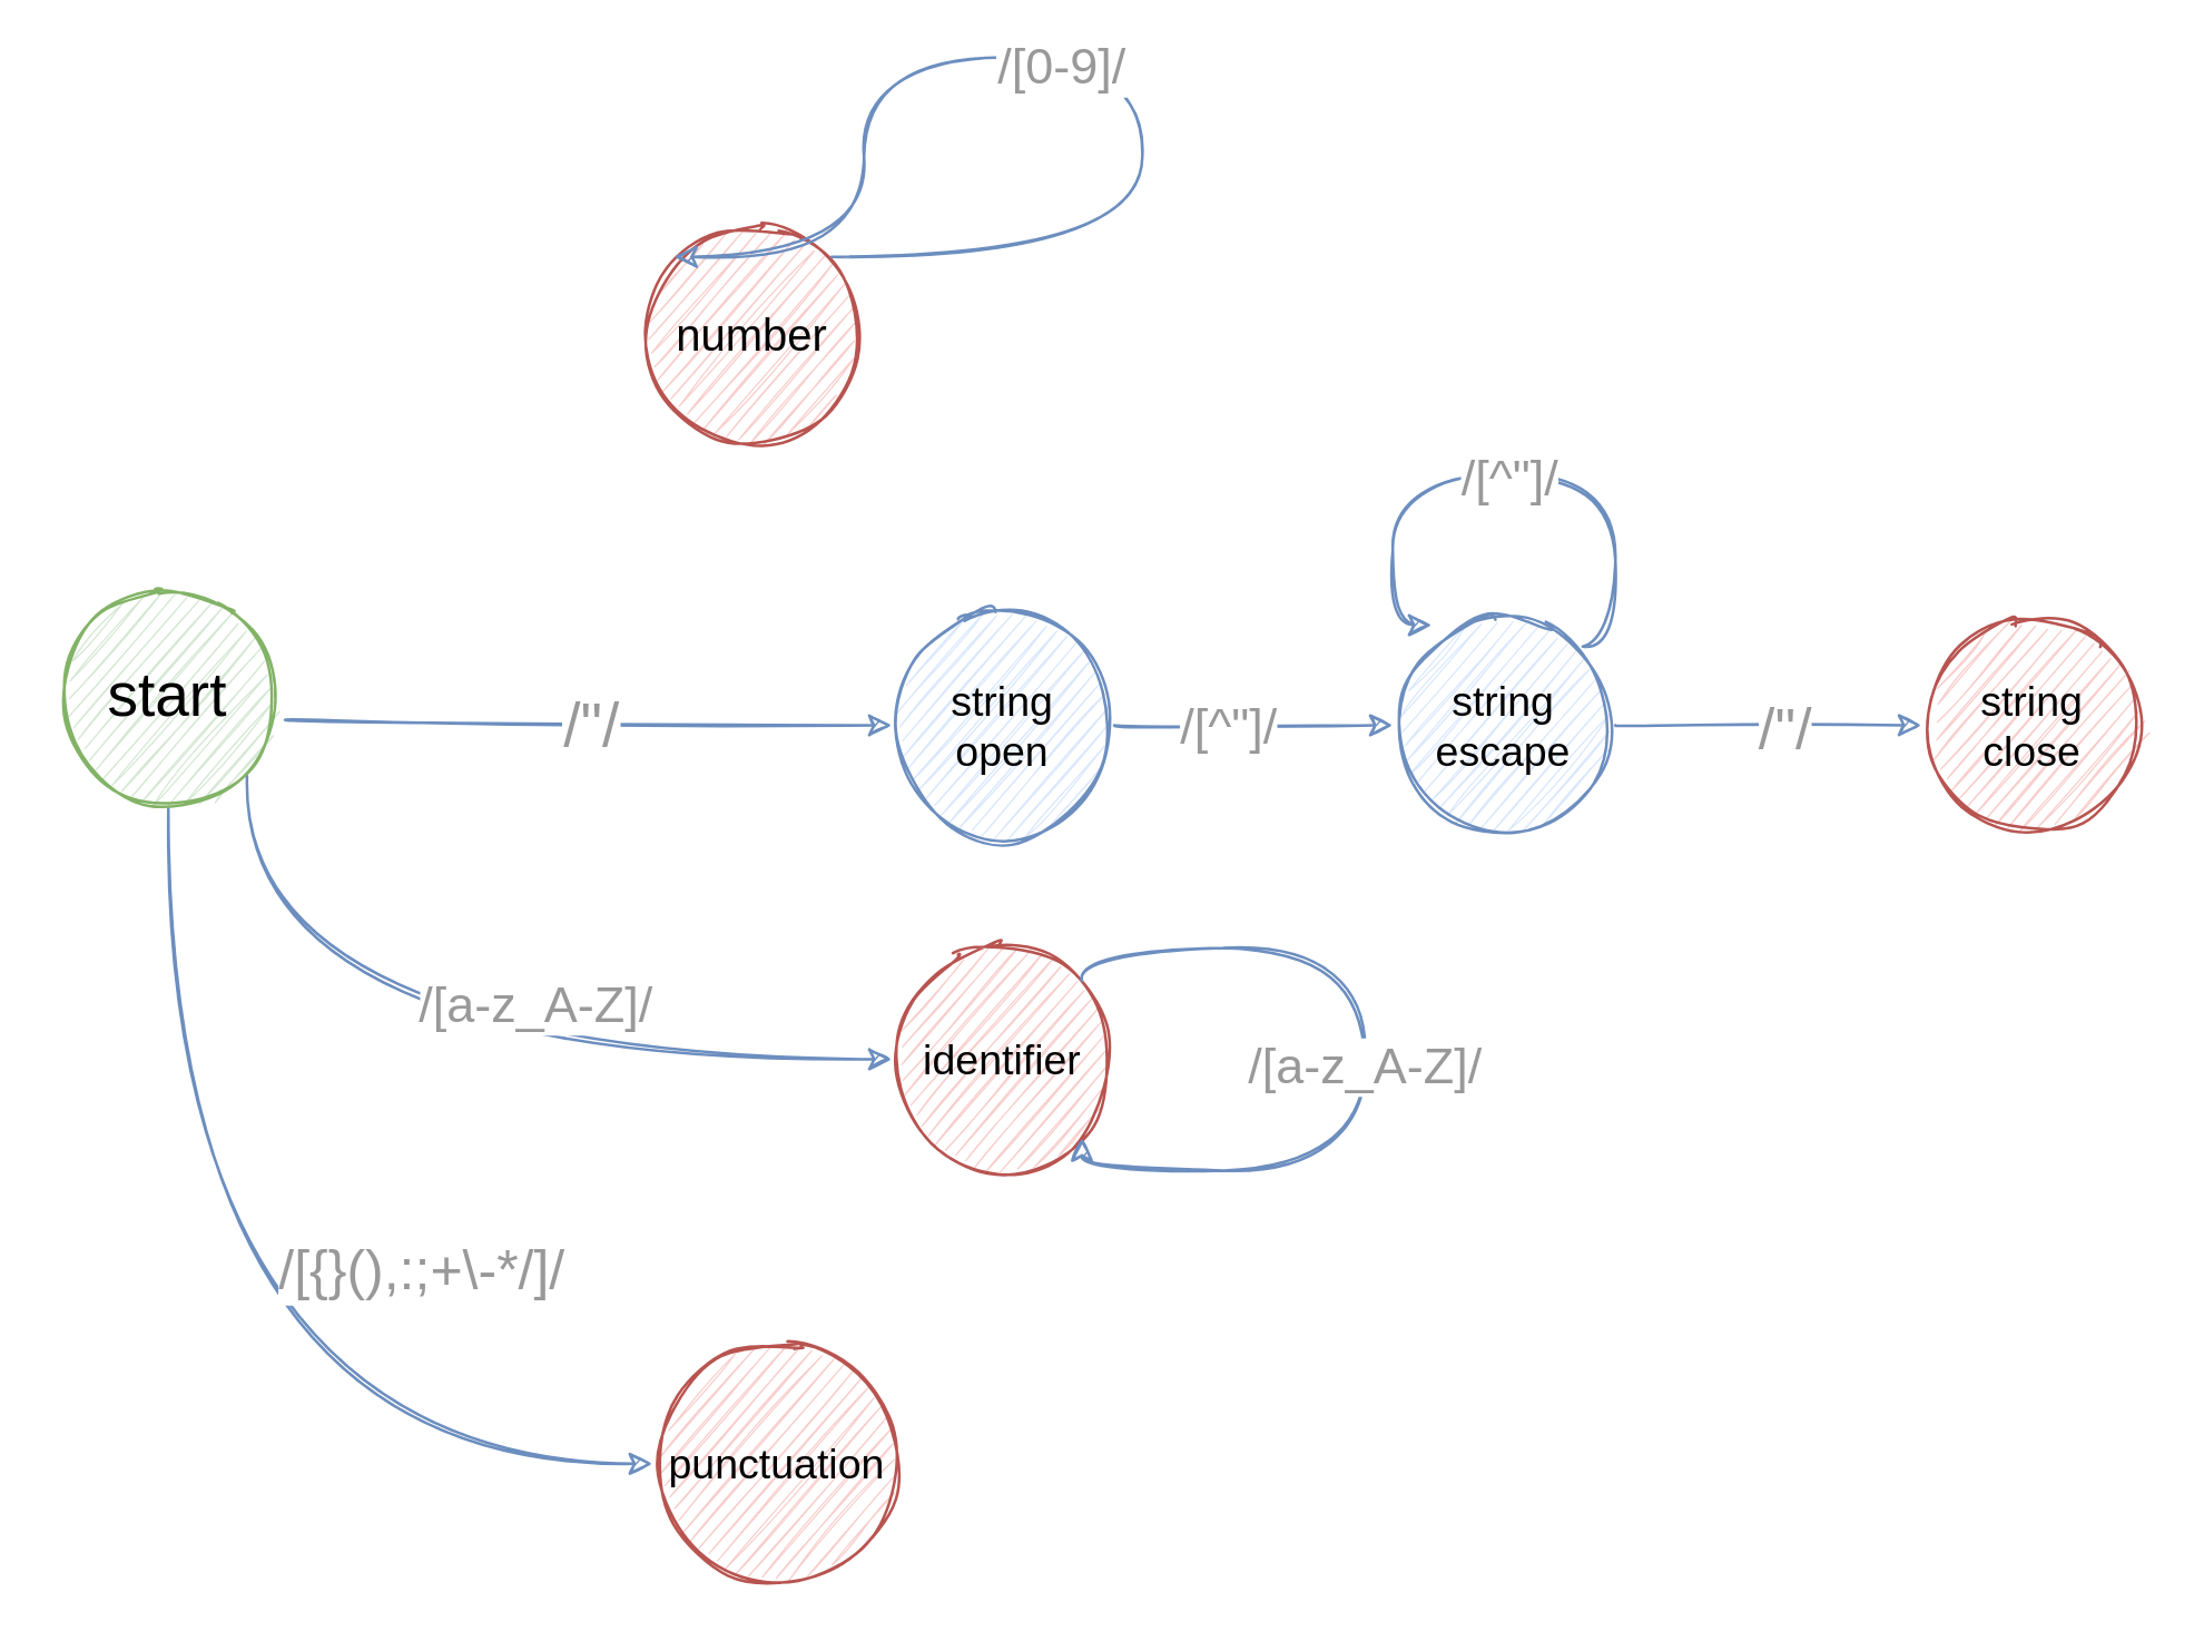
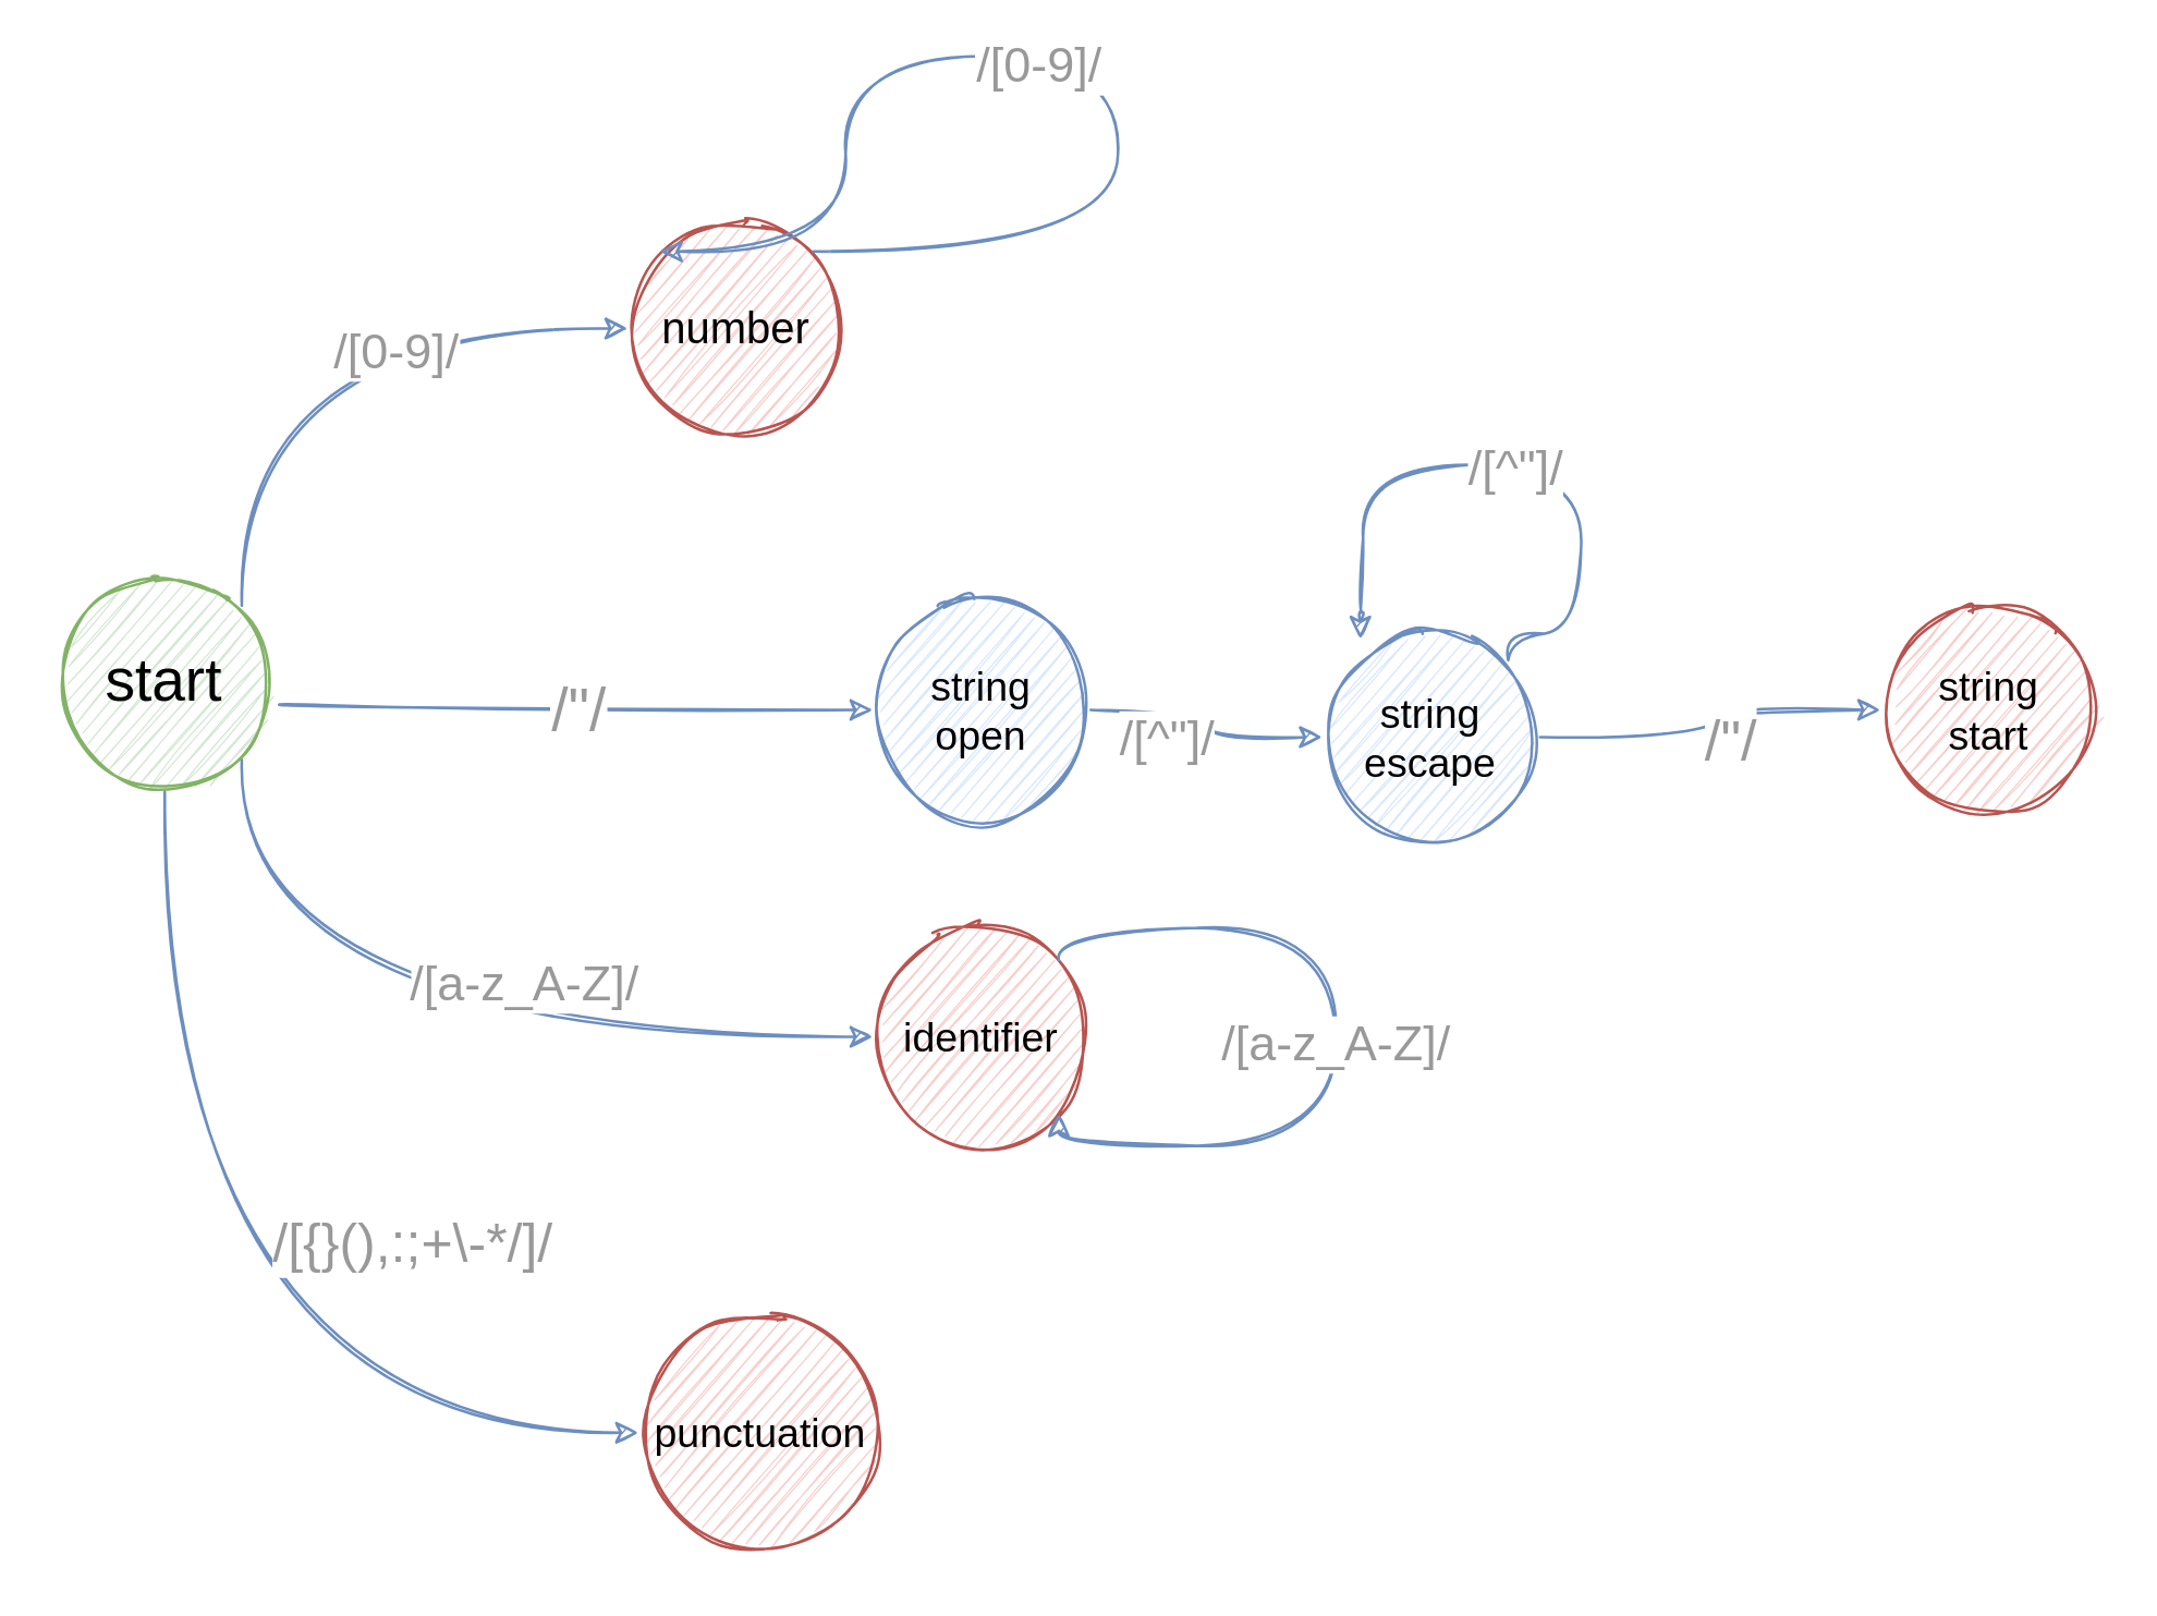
+ <mxCell id="8" value="" style="edgeStyle=orthogonalEdgeStyle;curved=1;sketch=1;orthogonalLoop=1;jettySize=auto;html=1;fontFamily=Comic Sans MS;fontSize=14;fontColor=#666666;fillColor=#dae8fc;strokeColor=#6c8ebf;rounded=0;exitX=1;exitY=0;exitDx=0;exitDy=0;entryX=0;entryY=0.5;entryDx=0;entryDy=0;" edge="1" parent="1" source="6" target="7"><mxGeometry relative="1" as="geometry"><mxPoint x="240" y="180" as="sourcePoint" /><mxPoint x="240" y="260" as="targetPoint" /><Array as="points"><mxPoint x="88" y="120" /></Array></mxGeometry></mxCell>
+ <mxCell id="9" value="&lt;font color=&quot;#999999&quot;&gt;/[0-9]/&lt;/font&gt;" style="edgeLabel;html=1;align=center;verticalAlign=middle;resizable=0;points=[];fontSize=18;" vertex="1" connectable="0" parent="8"><mxGeometry x="0.301" y="-8" relative="1" as="geometry"><mxPoint as="offset" /></mxGeometry></mxCell>
- <mxCell id="14" value="&lt;font style=&quot;font-size: 15px&quot;&gt;string&lt;br&gt;escape&lt;/font&gt;" style="ellipse;whiteSpace=wrap;html=1;aspect=fixed;fillColor=#dae8fc;strokeColor=#6c8ebf;sketch=1;" vertex="1" parent="1"><mxGeometry x="500" y="220" width="80" height="80" as="geometry" /></mxCell>
+ <mxCell id="14" value="&lt;font style=&quot;font-size: 15px&quot;&gt;string&lt;br&gt;escape&lt;/font&gt;" style="ellipse;whiteSpace=wrap;html=1;aspect=fixed;fillColor=#dae8fc;strokeColor=#6c8ebf;sketch=1;" vertex="1" parent="1"><mxGeometry x="485" y="230" width="80" height="80" as="geometry" /></mxCell>
- <mxCell id="11" value="&lt;font style=&quot;font-size: 15px&quot;&gt;string&lt;br&gt;close&lt;/font&gt;" style="ellipse;whiteSpace=wrap;html=1;aspect=fixed;fillColor=#f8cecc;strokeColor=#b85450;sketch=1;" vertex="1" parent="1"><mxGeometry x="690" y="220" width="80" height="80" as="geometry" /></mxCell>
+ <mxCell id="11" value="&lt;font style=&quot;font-size: 15px&quot;&gt;string&lt;br&gt;start&lt;/font&gt;" style="ellipse;whiteSpace=wrap;html=1;aspect=fixed;fillColor=#f8cecc;strokeColor=#b85450;sketch=1;" vertex="1" parent="1"><mxGeometry x="690" y="220" width="80" height="80" as="geometry" /></mxCell>
